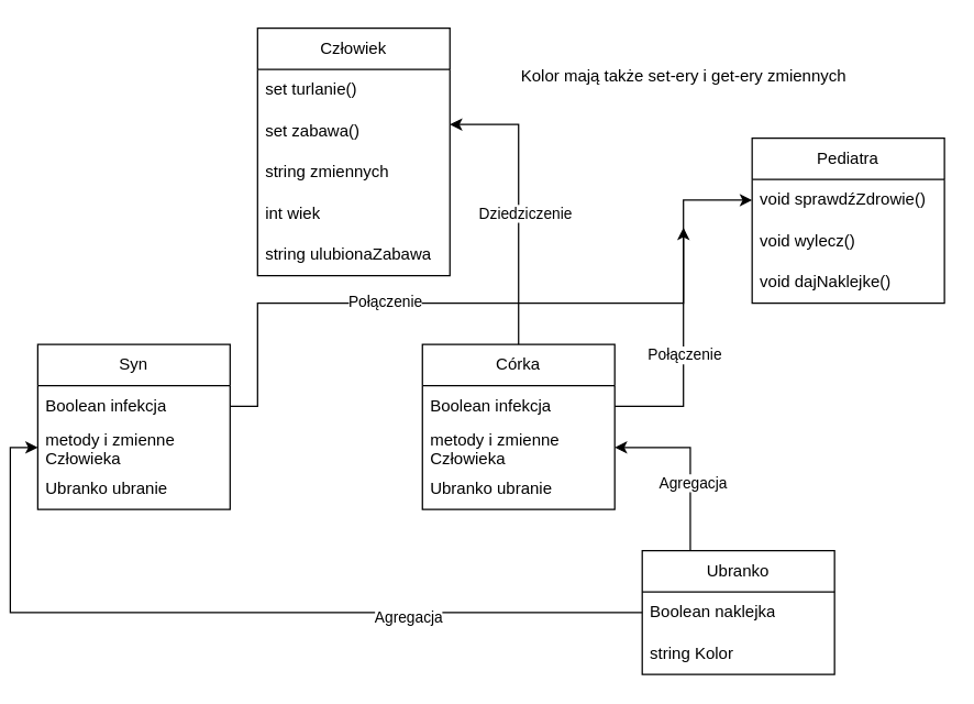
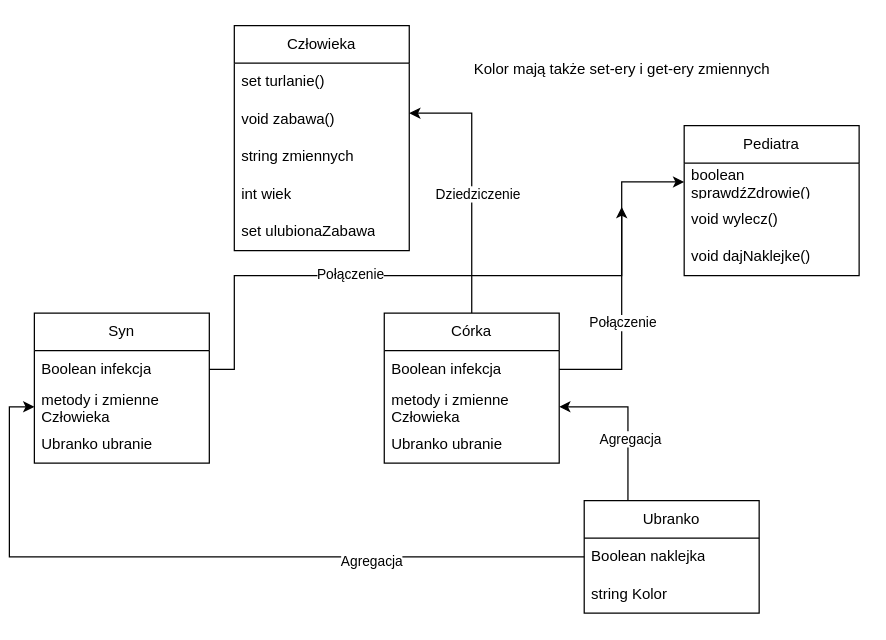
- <mxCell id="2" value="Człowiek" style="swimlane;fontStyle=0;childLayout=stackLayout;horizontal=1;startSize=30;horizontalStack=0;resizeParent=1;resizeParentMax=0;resizeLast=0;collapsible=1;marginBottom=0;whiteSpace=wrap;html=1;" parent="1" vertex="1"><mxGeometry x="180" y="20" width="140" height="180" as="geometry" /></mxCell>
+ <mxCell id="2" value="Człowieka" style="swimlane;fontStyle=0;childLayout=stackLayout;horizontal=1;startSize=30;horizontalStack=0;resizeParent=1;resizeParentMax=0;resizeLast=0;collapsible=1;marginBottom=0;whiteSpace=wrap;html=1;" parent="1" vertex="1"><mxGeometry x="180" y="20" width="140" height="180" as="geometry" /></mxCell>
- <mxCell id="4" value="set zabawa()" style="text;strokeColor=none;fillColor=none;align=left;verticalAlign=middle;spacingLeft=4;spacingRight=4;overflow=hidden;points=[[0,0.5],[1,0.5]];portConstraint=eastwest;rotatable=0;whiteSpace=wrap;html=1;" parent="2" vertex="1"><mxGeometry y="60" width="140" height="30" as="geometry" /></mxCell>
+ <mxCell id="4" value="void zabawa()" style="text;strokeColor=none;fillColor=none;align=left;verticalAlign=middle;spacingLeft=4;spacingRight=4;overflow=hidden;points=[[0,0.5],[1,0.5]];portConstraint=eastwest;rotatable=0;whiteSpace=wrap;html=1;" parent="2" vertex="1"><mxGeometry y="60" width="140" height="30" as="geometry" /></mxCell>
- <mxCell id="19" value="void sprawdźZdrowie()" style="text;strokeColor=none;fillColor=none;align=left;verticalAlign=middle;spacingLeft=4;spacingRight=4;overflow=hidden;points=[[0,0.5],[1,0.5]];portConstraint=eastwest;rotatable=0;whiteSpace=wrap;html=1;" parent="18" vertex="1"><mxGeometry y="30" width="140" height="30" as="geometry" /></mxCell>
+ <mxCell id="19" value="boolean sprawdźZdrowie()" style="text;strokeColor=none;fillColor=none;align=left;verticalAlign=middle;spacingLeft=4;spacingRight=4;overflow=hidden;points=[[0,0.5],[1,0.5]];portConstraint=eastwest;rotatable=0;whiteSpace=wrap;html=1;" parent="18" vertex="1"><mxGeometry y="30" width="140" height="30" as="geometry" /></mxCell>
- <mxCell id="7" value="string ulubionaZabawa" style="text;strokeColor=none;fillColor=none;align=left;verticalAlign=middle;spacingLeft=4;spacingRight=4;overflow=hidden;points=[[0,0.5],[1,0.5]];portConstraint=eastwest;rotatable=0;whiteSpace=wrap;html=1;" parent="2" vertex="1"><mxGeometry y="150" width="140" height="30" as="geometry" /></mxCell>
+ <mxCell id="7" value="set ulubionaZabawa" style="text;strokeColor=none;fillColor=none;align=left;verticalAlign=middle;spacingLeft=4;spacingRight=4;overflow=hidden;points=[[0,0.5],[1,0.5]];portConstraint=eastwest;rotatable=0;whiteSpace=wrap;html=1;" parent="2" vertex="1"><mxGeometry y="150" width="140" height="30" as="geometry" /></mxCell>
